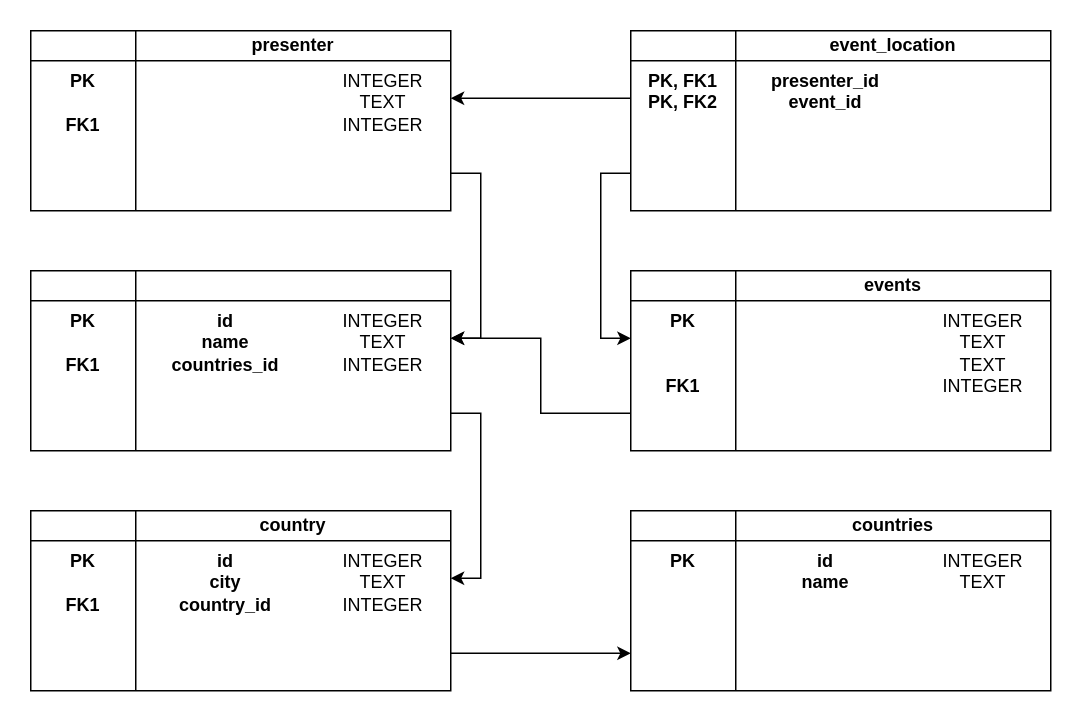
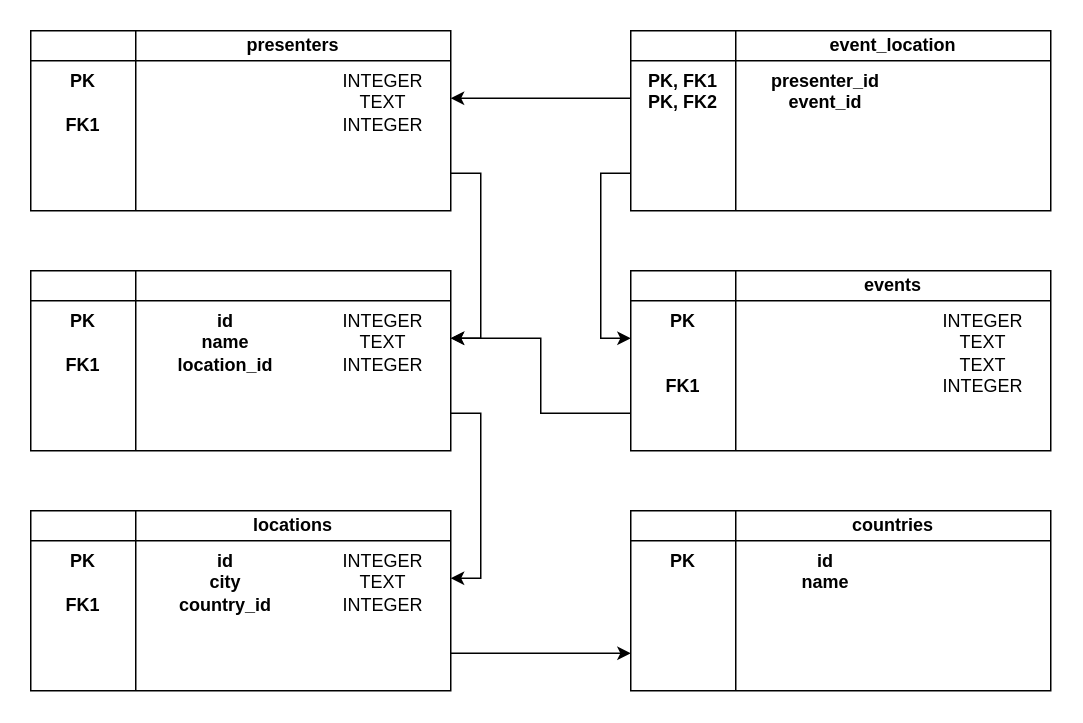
- <mxCell id="26" value="&lt;b&gt;presenter&lt;/b&gt;" style="text;html=1;strokeColor=none;fillColor=none;align=center;verticalAlign=middle;whiteSpace=wrap;rounded=0;" parent="24" vertex="1"><mxGeometry x="70" width="210" height="20" as="geometry" /></mxCell>
+ <mxCell id="26" value="&lt;b&gt;presenters&lt;/b&gt;" style="text;html=1;strokeColor=none;fillColor=none;align=center;verticalAlign=middle;whiteSpace=wrap;rounded=0;" parent="24" vertex="1"><mxGeometry x="70" width="210" height="20" as="geometry" /></mxCell>
- <mxCell id="21" value="id&lt;br&gt;name&lt;br&gt;countries_id" style="text;html=1;strokeColor=none;fillColor=none;align=center;verticalAlign=top;whiteSpace=wrap;rounded=0;fontStyle=1" parent="19" vertex="1"><mxGeometry x="70" y="20" width="120" height="100" as="geometry" /></mxCell>
+ <mxCell id="21" value="id&lt;br&gt;name&lt;br&gt;location_id" style="text;html=1;strokeColor=none;fillColor=none;align=center;verticalAlign=top;whiteSpace=wrap;rounded=0;fontStyle=1" parent="19" vertex="1"><mxGeometry x="70" y="20" width="120" height="100" as="geometry" /></mxCell>
- <mxCell id="10" value="&lt;b&gt;country&lt;/b&gt;" style="text;html=1;strokeColor=none;fillColor=none;align=center;verticalAlign=middle;whiteSpace=wrap;rounded=0;" parent="8" vertex="1"><mxGeometry x="70" width="210" height="20" as="geometry" /></mxCell>
+ <mxCell id="10" value="&lt;b&gt;locations&lt;/b&gt;" style="text;html=1;strokeColor=none;fillColor=none;align=center;verticalAlign=middle;whiteSpace=wrap;rounded=0;" parent="8" vertex="1"><mxGeometry x="70" width="210" height="20" as="geometry" /></mxCell>
- <mxCell id="7" value="INTEGER&lt;br&gt;TEXT" style="text;html=1;strokeColor=none;fillColor=none;align=center;verticalAlign=top;whiteSpace=wrap;rounded=0;" parent="2" vertex="1"><mxGeometry x="190" y="20" width="90" height="100" as="geometry" /></mxCell>
